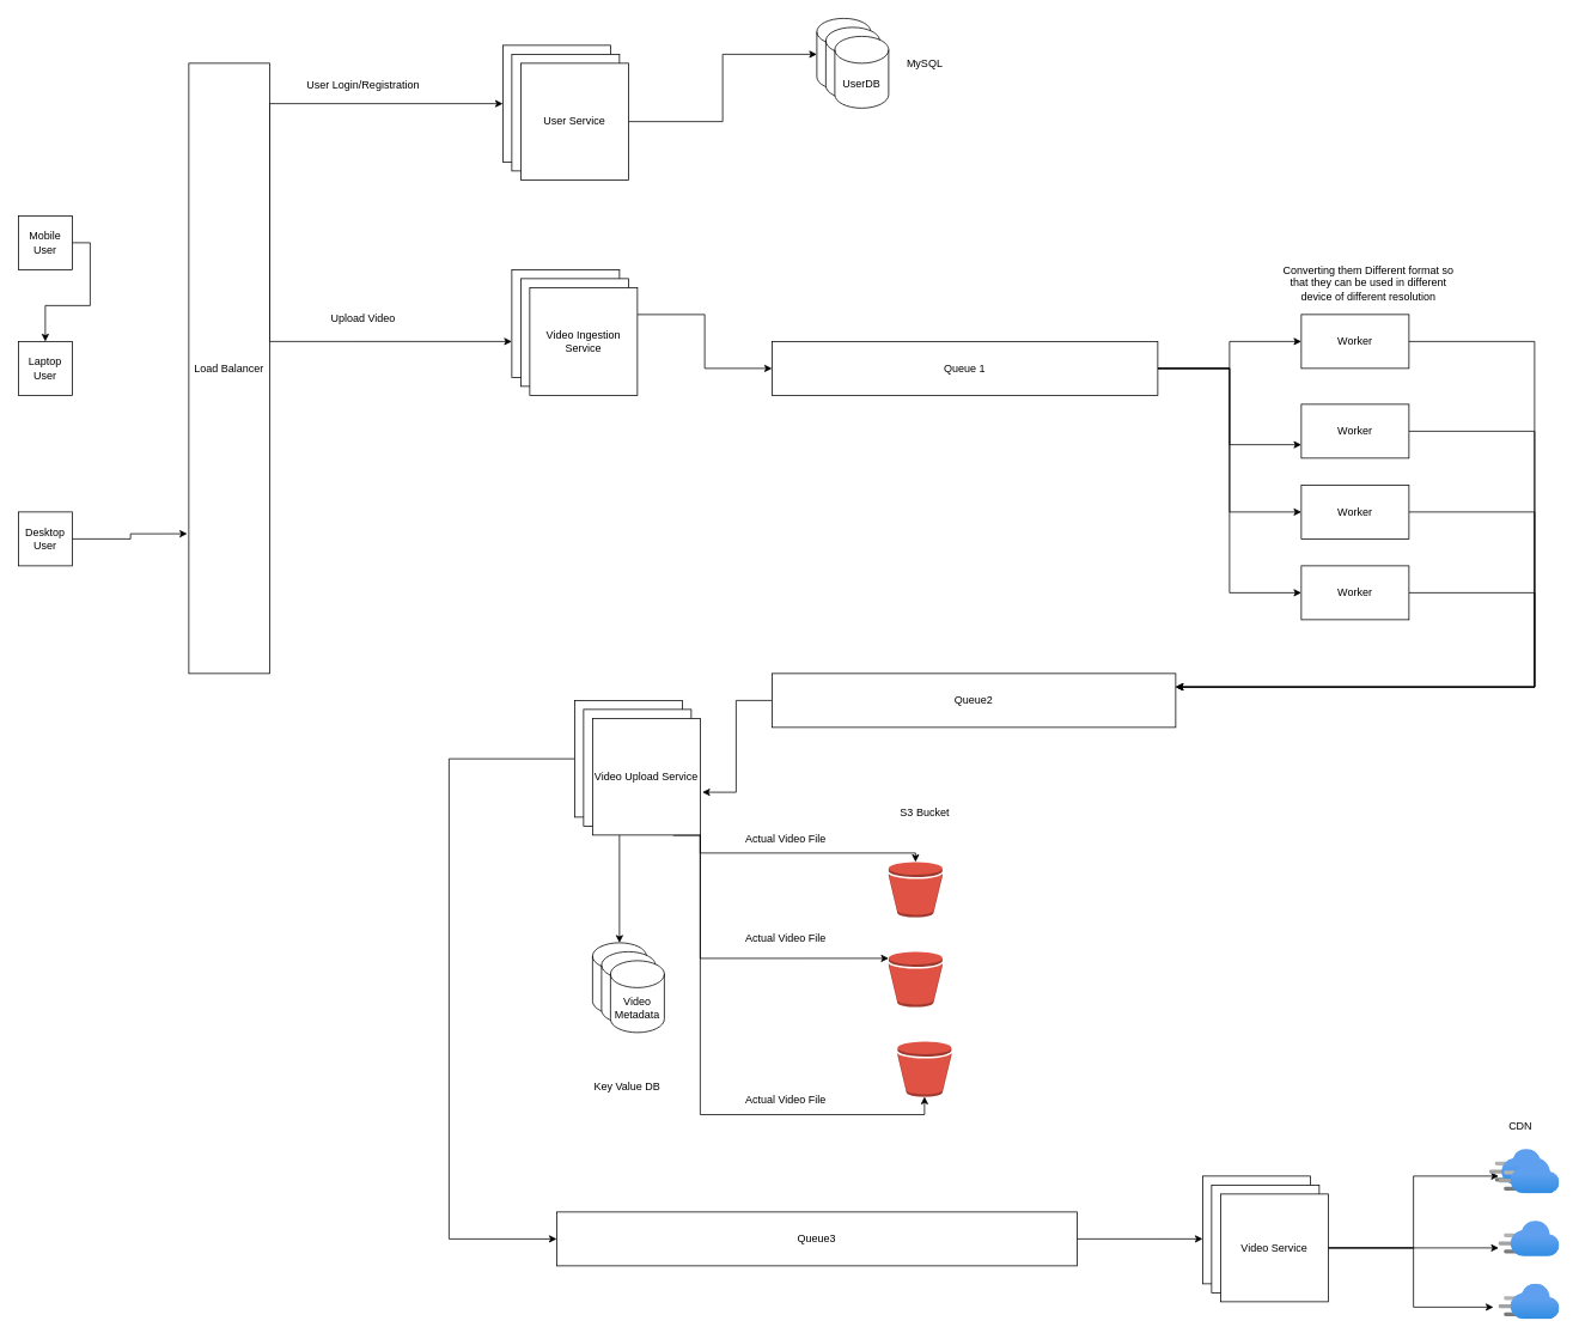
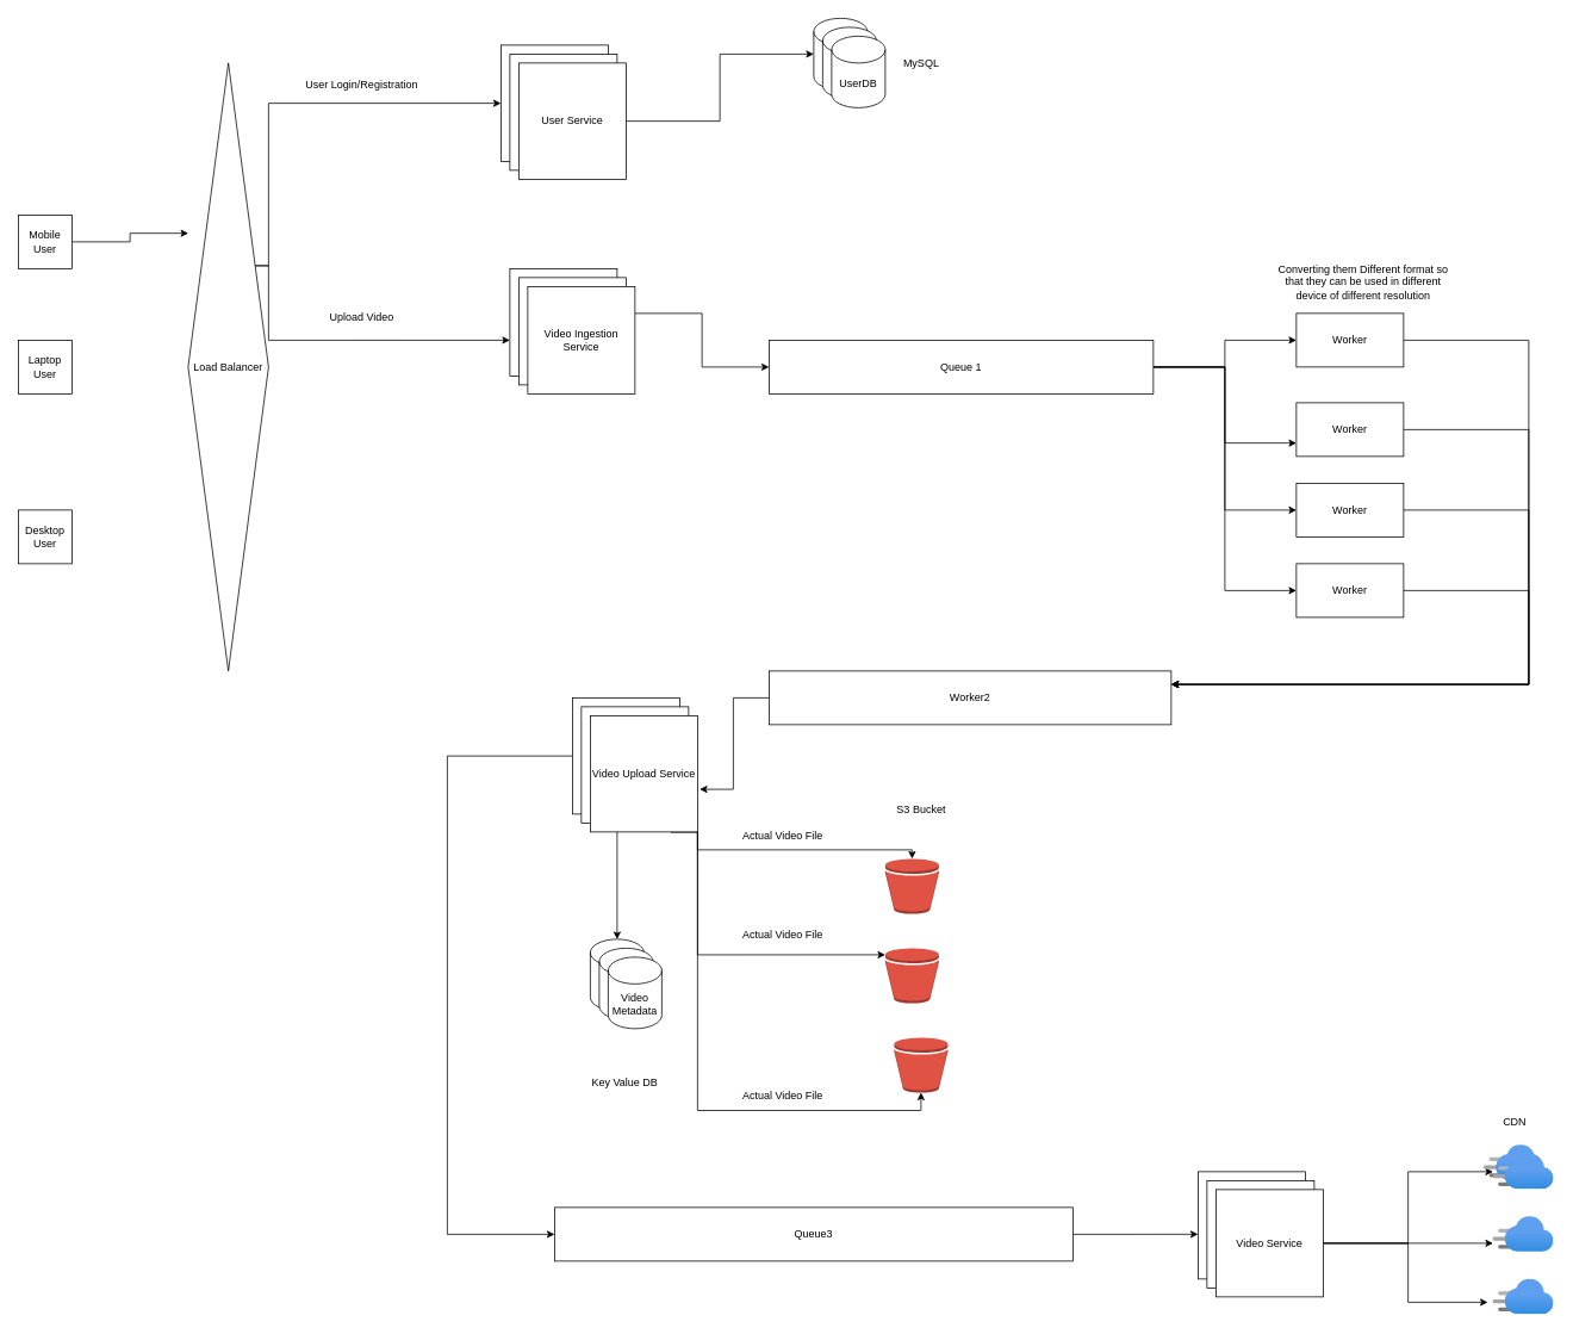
- <mxCell id="2" style="edgeStyle=orthogonalEdgeStyle;rounded=0;orthogonalLoop=1;jettySize=auto;html=1;exitX=1;exitY=0.5;exitDx=0;exitDy=0;" edge="1" parent="1" source="3" target="4"><mxGeometry relative="1" as="geometry" /></mxCell>
+ <mxCell id="2" style="edgeStyle=orthogonalEdgeStyle;rounded=0;orthogonalLoop=1;jettySize=auto;html=1;exitX=1;exitY=0.5;exitDx=0;exitDy=0;entryX=0.002;entryY=0.28;entryDx=0;entryDy=0;entryPerimeter=0;" edge="1" parent="1" source="3" target="9"><mxGeometry relative="1" as="geometry" /></mxCell>
- <mxCell id="9" value="Load Balancer" style="rounded=0;whiteSpace=wrap;html=1;" vertex="1" parent="1"><mxGeometry x="210" y="70" width="90" height="680" as="geometry" /></mxCell>
+ <mxCell id="9" value="Load Balancer" style="rhombus;whiteSpace=wrap;html=1;" vertex="1" parent="1"><mxGeometry x="210" y="70" width="90" height="680" as="geometry" /></mxCell>
- <mxCell id="5" style="edgeStyle=orthogonalEdgeStyle;rounded=0;orthogonalLoop=1;jettySize=auto;html=1;exitX=1;exitY=0.5;exitDx=0;exitDy=0;entryX=-0.02;entryY=0.771;entryDx=0;entryDy=0;entryPerimeter=0;" edge="1" parent="1" source="6" target="9"><mxGeometry relative="1" as="geometry" /></mxCell>
- <mxCell id="39" value="Queue2" style="rounded=0;whiteSpace=wrap;html=1;" vertex="1" parent="1"><mxGeometry x="860" y="750" width="450" height="60" as="geometry" /></mxCell>
+ <mxCell id="39" value="Worker2" style="rounded=0;whiteSpace=wrap;html=1;" vertex="1" parent="1"><mxGeometry x="860" y="750" width="450" height="60" as="geometry" /></mxCell>
